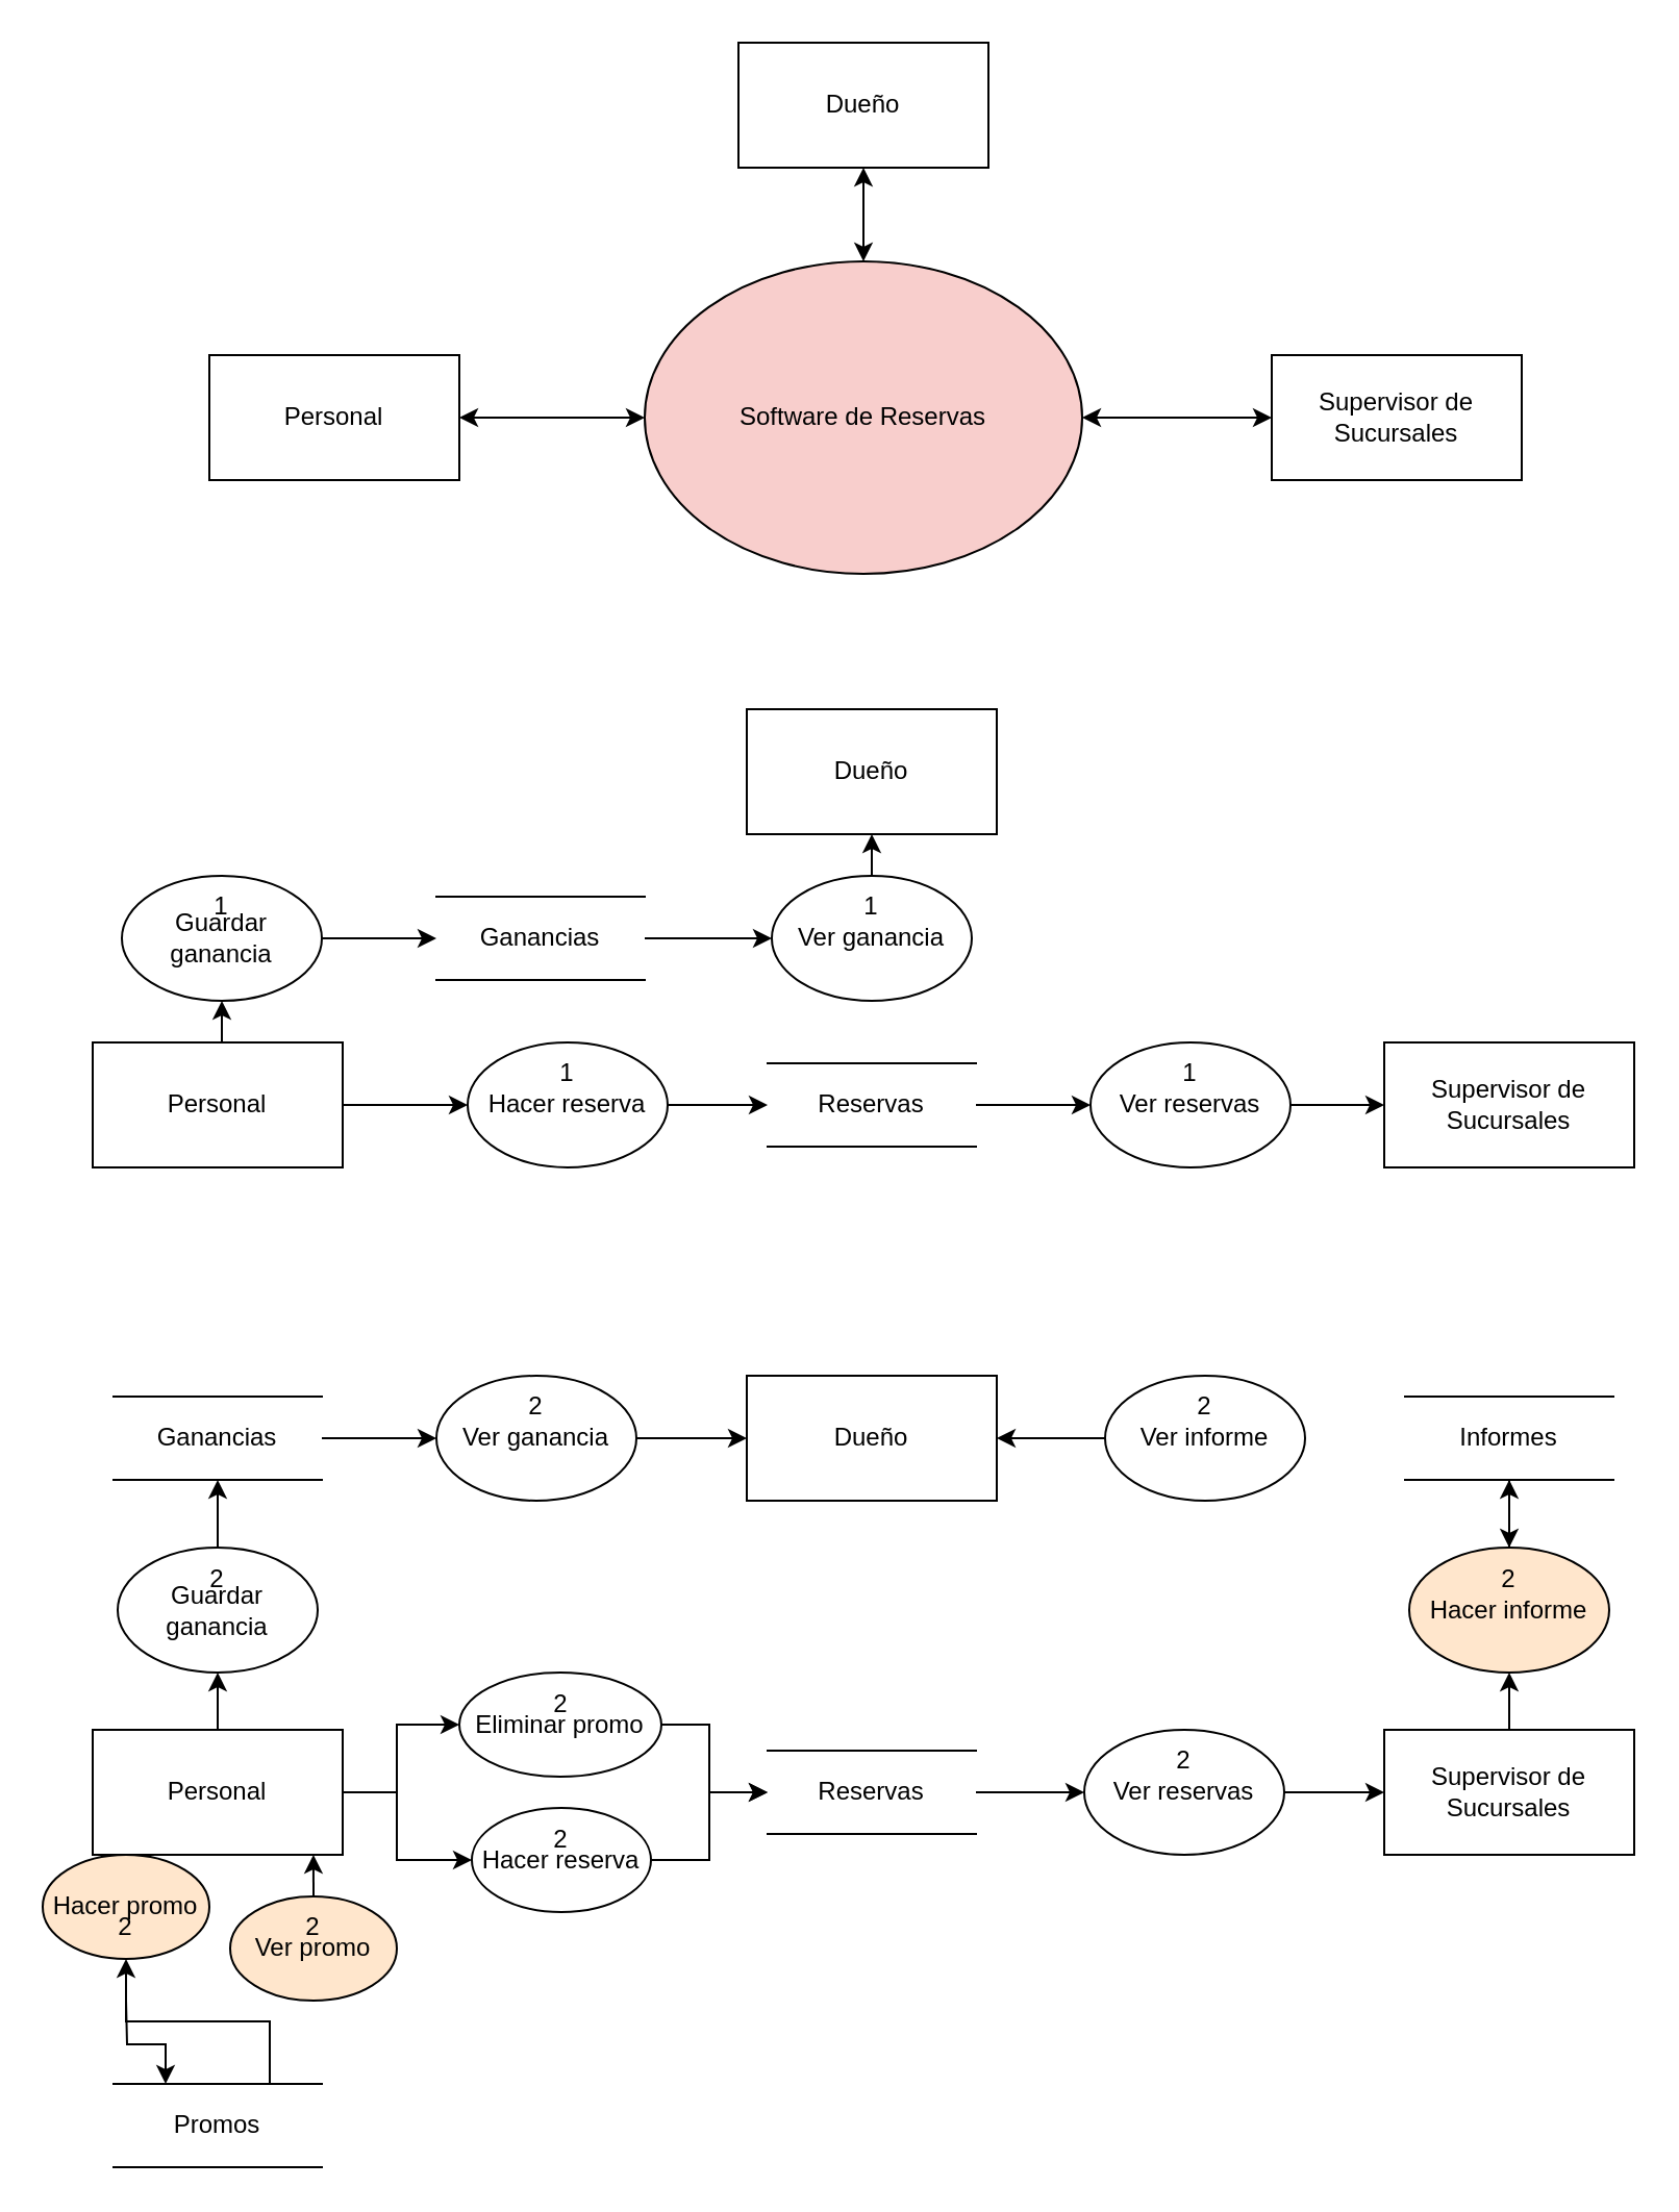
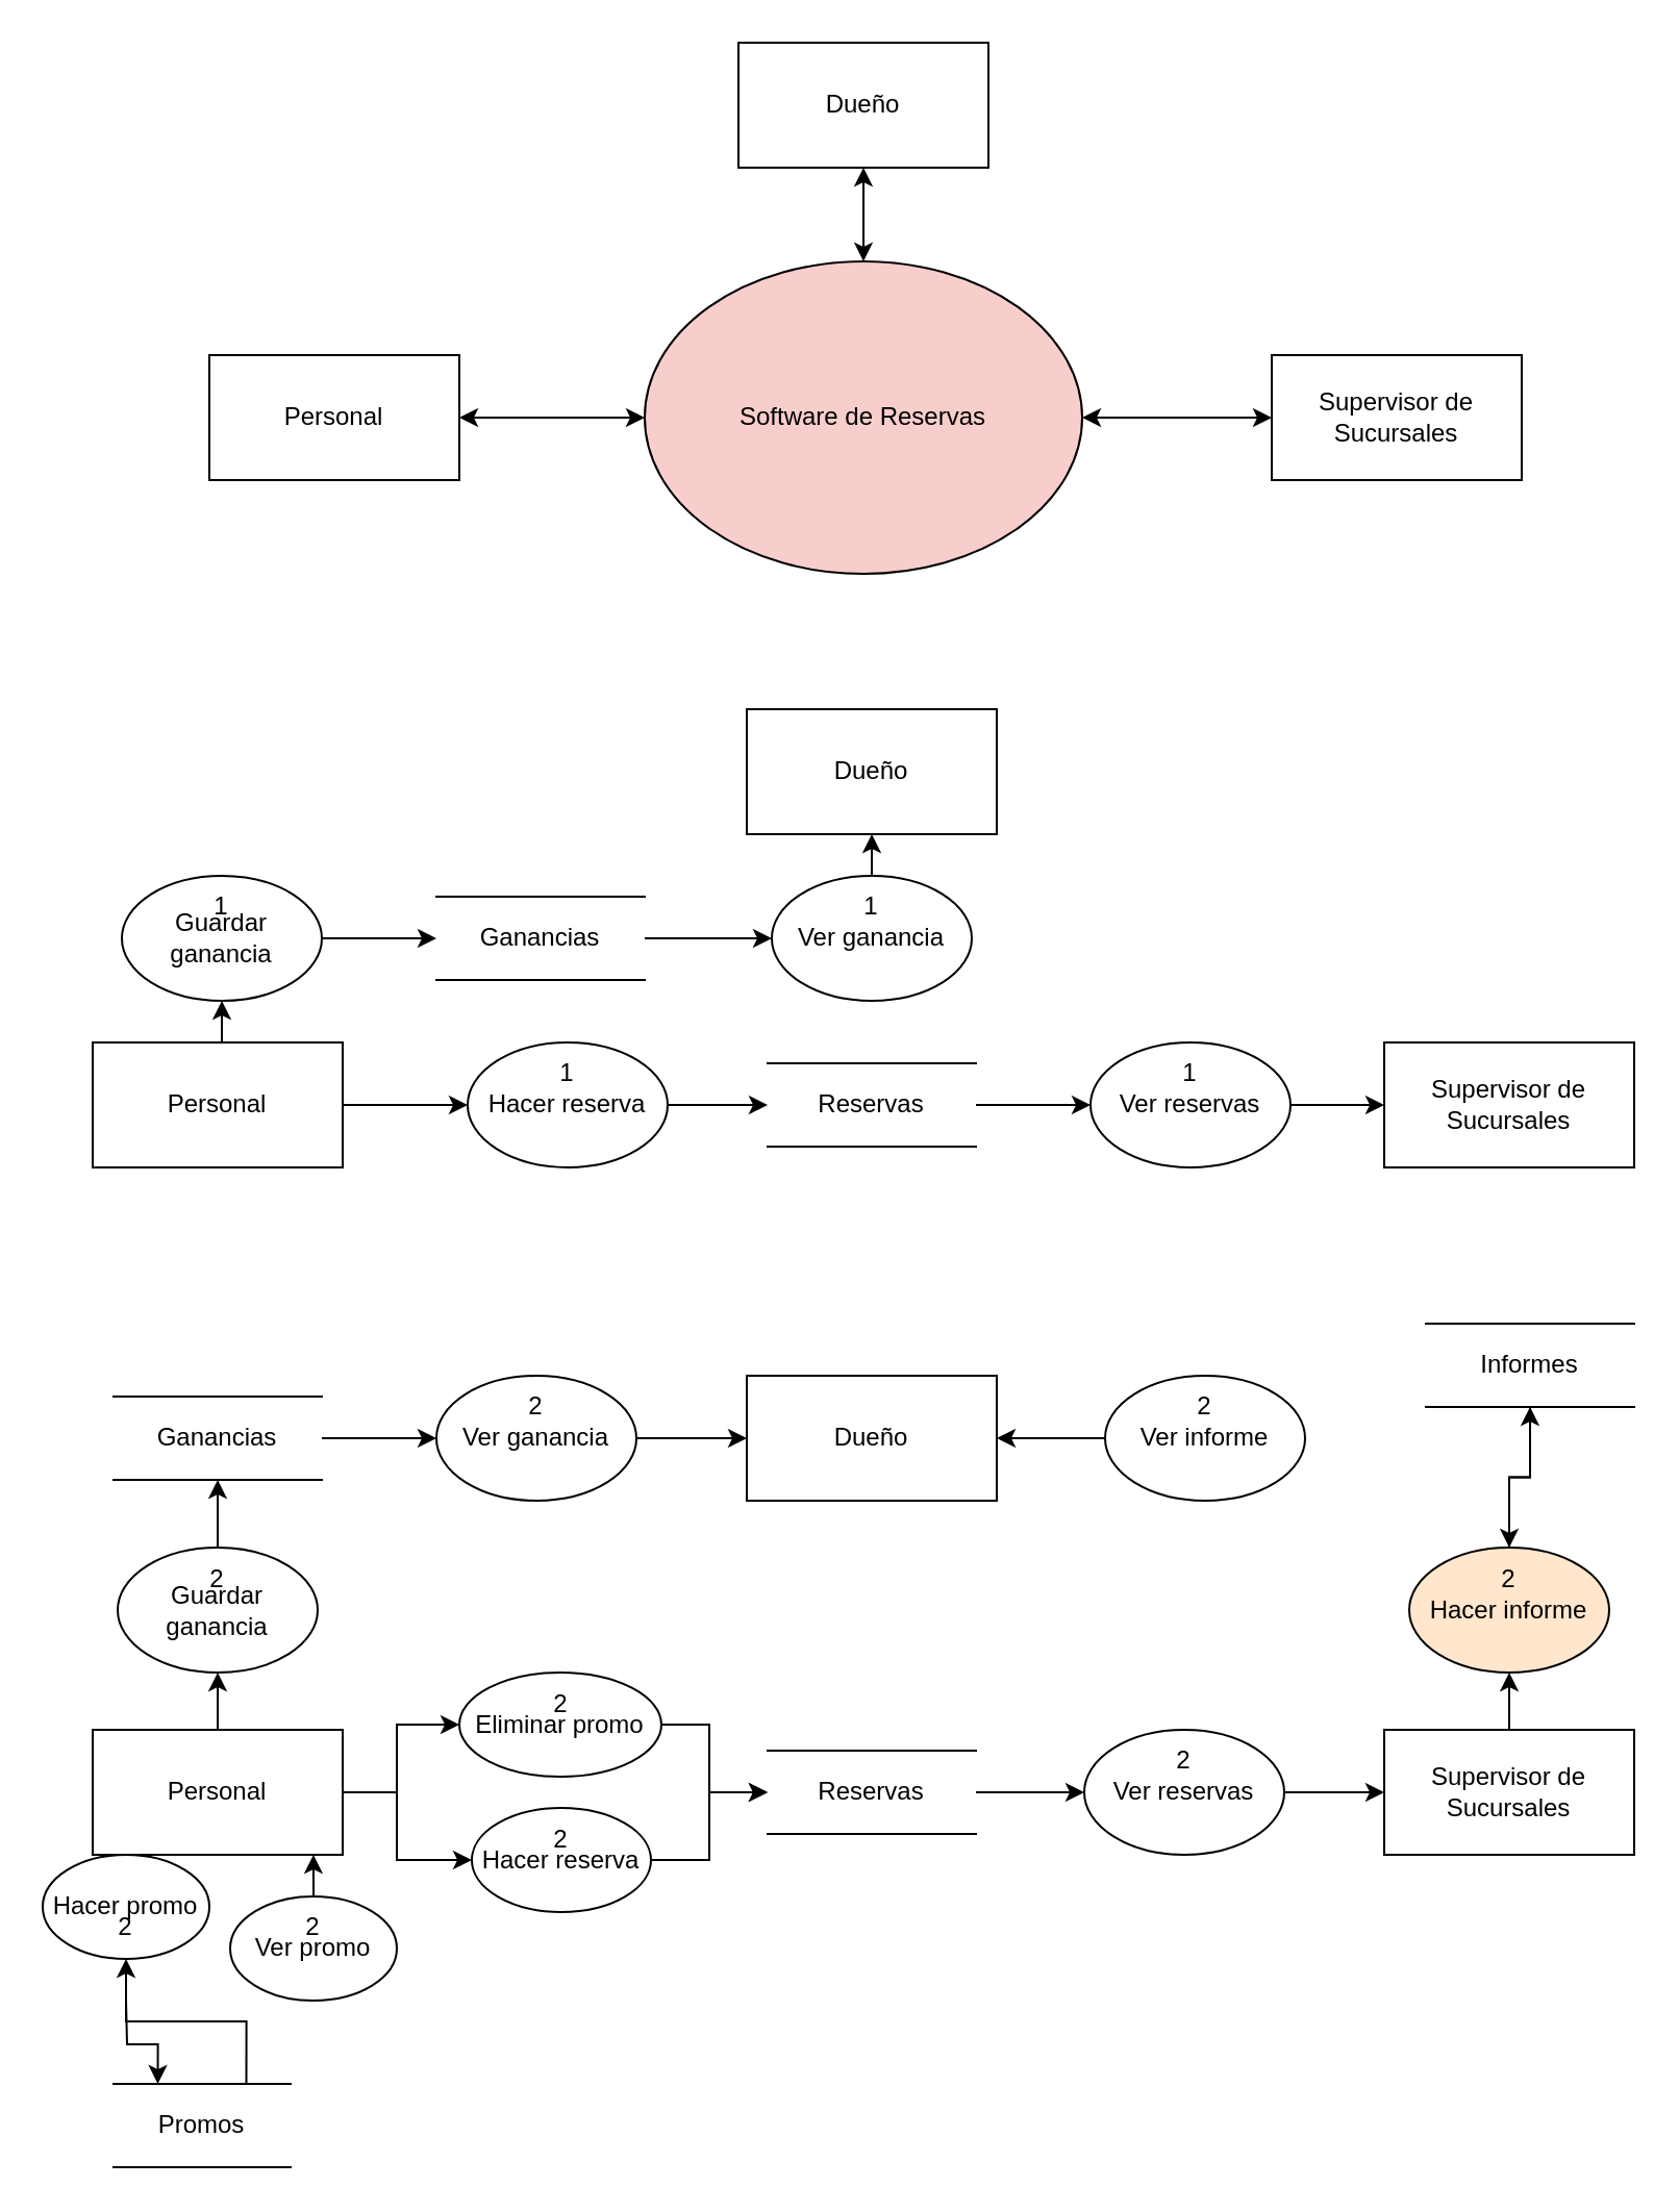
- <mxCell id="69" value="Informes" style="shape=partialRectangle;whiteSpace=wrap;html=1;left=0;right=0;fillColor=none;" vertex="1" parent="1"><mxGeometry x="674" y="670" width="100" height="40" as="geometry" /></mxCell>
+ <mxCell id="69" value="Informes" style="shape=partialRectangle;whiteSpace=wrap;html=1;left=0;right=0;fillColor=none;" vertex="1" parent="1"><mxGeometry x="684" y="635" width="100" height="40" as="geometry" /></mxCell>
- <mxCell id="45" value="Hacer promo" style="ellipse;whiteSpace=wrap;html=1;fillColor=#ffe6cc;" vertex="1" parent="1"><mxGeometry x="20" y="890" width="80" height="50" as="geometry" /></mxCell>
+ <mxCell id="45" value="Hacer promo" style="ellipse;whiteSpace=wrap;html=1;" vertex="1" parent="1"><mxGeometry x="20" y="890" width="80" height="50" as="geometry" /></mxCell>
- <mxCell id="49" value="Ver promo" style="ellipse;whiteSpace=wrap;html=1;fillColor=#ffe6cc;" vertex="1" parent="1"><mxGeometry x="110" y="910" width="80" height="50" as="geometry" /></mxCell>
+ <mxCell id="49" value="Ver promo" style="ellipse;whiteSpace=wrap;html=1;" vertex="1" parent="1"><mxGeometry x="110" y="910" width="80" height="50" as="geometry" /></mxCell>
- <mxCell id="48" value="Promos" style="shape=partialRectangle;whiteSpace=wrap;html=1;left=0;right=0;fillColor=none;" vertex="1" parent="1"><mxGeometry x="54" y="1000" width="100" height="40" as="geometry" /></mxCell>
+ <mxCell id="48" value="Promos" style="shape=partialRectangle;whiteSpace=wrap;html=1;left=0;right=0;fillColor=none;" vertex="1" parent="1"><mxGeometry x="54" y="1000" width="85" height="40" as="geometry" /></mxCell>
